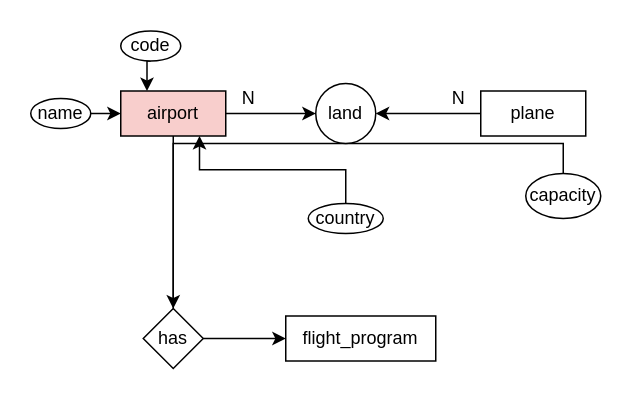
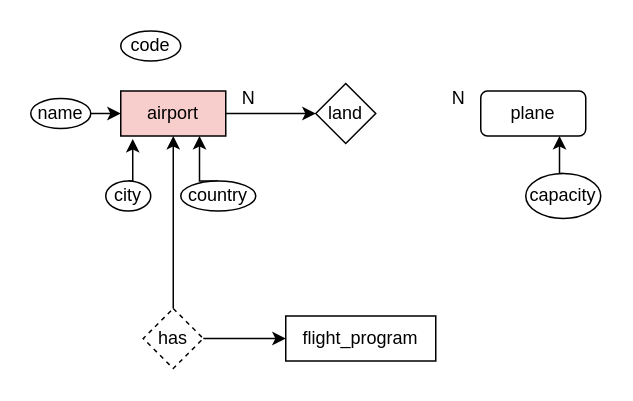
- <mxCell id="4" style="edgeStyle=orthogonalEdgeStyle;rounded=0;orthogonalLoop=1;jettySize=auto;html=1;exitX=0.5;exitY=1;exitDx=0;exitDy=0;entryX=0.25;entryY=0;entryDx=0;entryDy=0;" edge="1" parent="1" source="5" target="3"><mxGeometry relative="1" as="geometry" /></mxCell>
- <mxCell id="16" value="land" style="ellipse;whiteSpace=wrap;html=1;" vertex="1" parent="1"><mxGeometry x="210" y="55" width="40" height="40" as="geometry" /></mxCell>
+ <mxCell id="16" value="land" style="rhombus;whiteSpace=wrap;html=1;" vertex="1" parent="1"><mxGeometry x="210" y="55" width="40" height="40" as="geometry" /></mxCell>
- <mxCell id="15" style="edgeStyle=orthogonalEdgeStyle;rounded=0;orthogonalLoop=1;jettySize=auto;html=1;exitX=0;exitY=0.5;exitDx=0;exitDy=0;entryX=1;entryY=0.5;entryDx=0;entryDy=0;" edge="1" parent="1" source="12" target="16"><mxGeometry relative="1" as="geometry" /></mxCell>
- <mxCell id="12" value="plane" style="whiteSpace=wrap;html=1;" vertex="1" parent="1"><mxGeometry x="320" y="60" width="70" height="30" as="geometry" /></mxCell>
+ <mxCell id="12" value="plane" style="whiteSpace=wrap;html=1;rounded=1;" vertex="1" parent="1"><mxGeometry x="320" y="60" width="70" height="30" as="geometry" /></mxCell>
- <mxCell id="20" style="edgeStyle=orthogonalEdgeStyle;rounded=0;orthogonalLoop=1;jettySize=auto;html=1;exitX=0.5;exitY=0;exitDx=0;exitDy=0;entryX=0.5;entryY=1;entryDx=0;entryDy=0;endArrow=none;" edge="1" parent="1" source="22" target="3"><mxGeometry relative="1" as="geometry" /></mxCell>
+ <mxCell id="20" style="edgeStyle=orthogonalEdgeStyle;rounded=0;orthogonalLoop=1;jettySize=auto;html=1;exitX=0.5;exitY=0;exitDx=0;exitDy=0;entryX=0.5;entryY=1;entryDx=0;entryDy=0;" edge="1" parent="1" source="22" target="3"><mxGeometry relative="1" as="geometry" /></mxCell>
- <mxCell id="13" style="edgeStyle=orthogonalEdgeStyle;rounded=0;orthogonalLoop=1;jettySize=auto;html=1;exitX=0.5;exitY=0;exitDx=0;exitDy=0;" edge="1" parent="1" source="14" target="22"><mxGeometry relative="1" as="geometry" /></mxCell>
+ <mxCell id="13" style="edgeStyle=orthogonalEdgeStyle;rounded=0;orthogonalLoop=1;jettySize=auto;html=1;exitX=0.5;exitY=0;exitDx=0;exitDy=0;entryX=0.75;entryY=1;entryDx=0;entryDy=0;" edge="1" parent="1" source="14" target="12"><mxGeometry relative="1" as="geometry" /></mxCell>
+ <mxCell id="8" style="edgeStyle=orthogonalEdgeStyle;rounded=0;orthogonalLoop=1;jettySize=auto;html=1;exitX=0.5;exitY=0;exitDx=0;exitDy=0;entryX=0.114;entryY=1.067;entryDx=0;entryDy=0;entryPerimeter=0;" edge="1" parent="1" source="9" target="3"><mxGeometry relative="1" as="geometry" /></mxCell>
+ <mxCell id="9" value="city" style="ellipse;whiteSpace=wrap;html=1;" vertex="1" parent="1"><mxGeometry x="70" y="120" width="30" height="20" as="geometry" /></mxCell>
- <mxCell id="11" value="country" style="ellipse;whiteSpace=wrap;html=1;" vertex="1" parent="1"><mxGeometry x="205" y="135" width="50" height="20" as="geometry" /></mxCell>
+ <mxCell id="11" value="country" style="ellipse;whiteSpace=wrap;html=1;" vertex="1" parent="1"><mxGeometry x="120" y="120" width="50" height="20" as="geometry" /></mxCell>
- <mxCell id="22" value="has" style="rhombus;whiteSpace=wrap;html=1;" vertex="1" parent="1"><mxGeometry x="95" y="205" width="40" height="40" as="geometry" /></mxCell>
+ <mxCell id="22" value="has" style="rhombus;whiteSpace=wrap;html=1;dashed=1;" vertex="1" parent="1"><mxGeometry x="95" y="205" width="40" height="40" as="geometry" /></mxCell>
